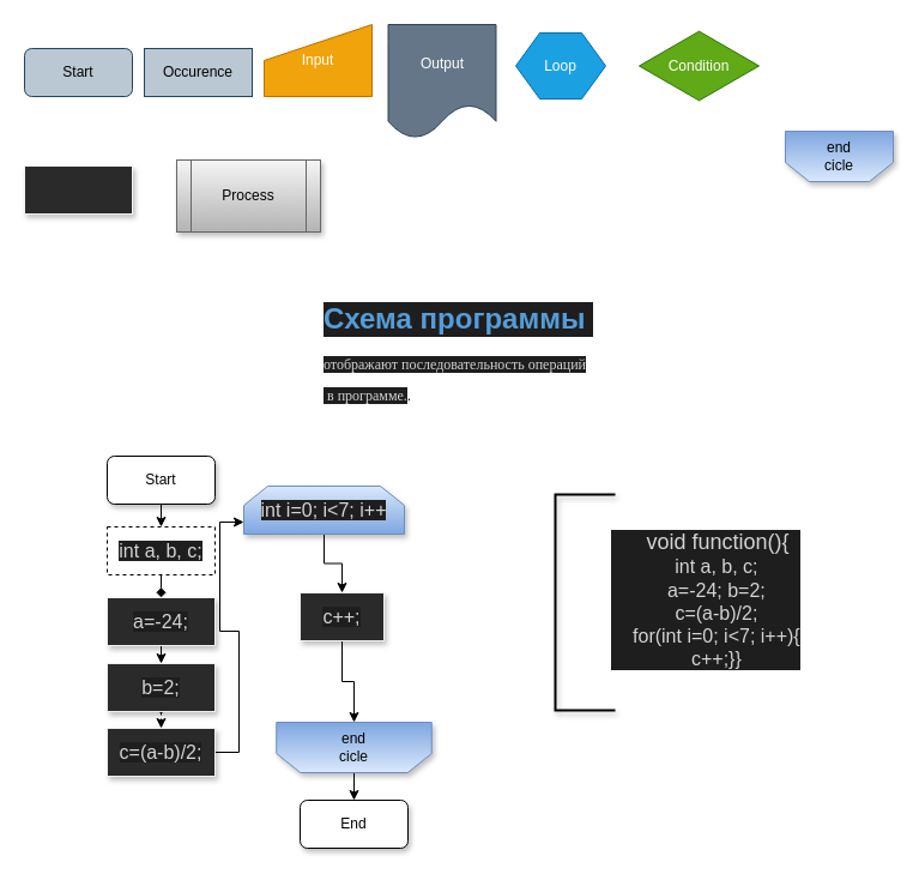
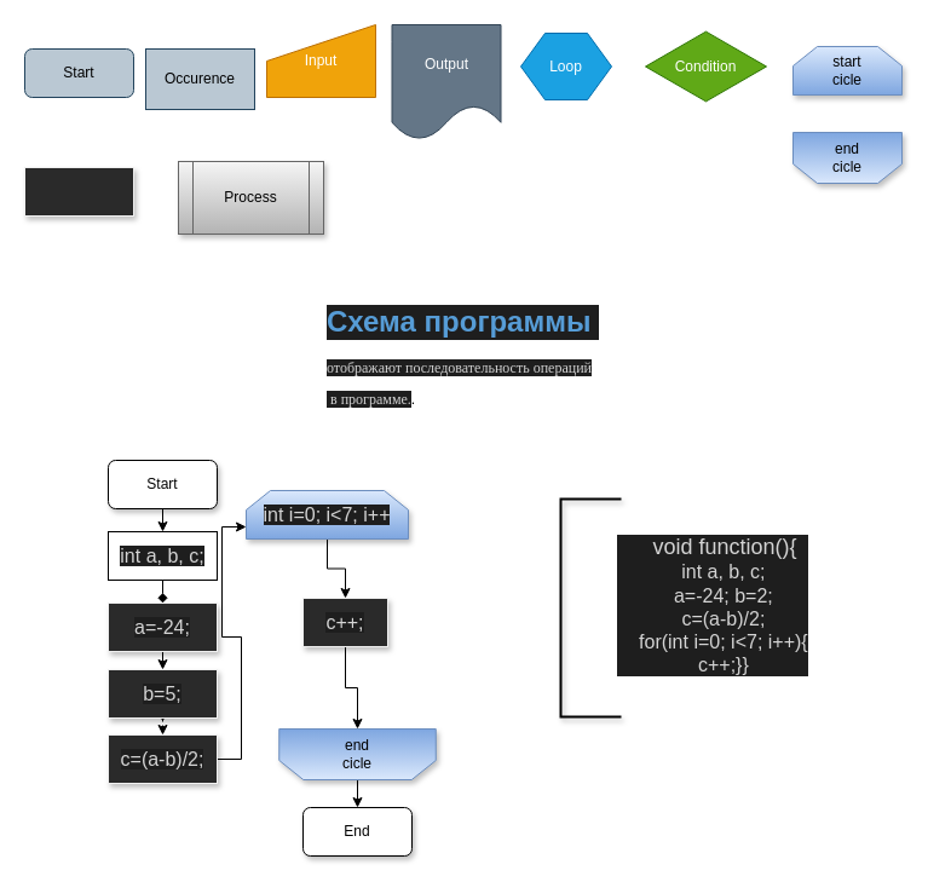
+ <mxCell id="22" value="start&lt;br&gt;cicle" style="shape=loopLimit;whiteSpace=wrap;html=1;rounded=0;shadow=1;glass=0;sketch=0;strokeColor=#6c8ebf;fillColor=#dae8fc;gradientColor=#7ea6e0;" parent="1" vertex="1"><mxGeometry x="655" y="38" width="90" height="40" as="geometry" /></mxCell>
- <mxCell id="3" value="Occurence" style="rounded=0;whiteSpace=wrap;html=1;fillColor=#bac8d3;strokeColor=#23445d;" parent="1" vertex="1"><mxGeometry x="120" y="40" width="90" height="40" as="geometry" /></mxCell>
+ <mxCell id="3" value="Occurence" style="rounded=0;whiteSpace=wrap;html=1;fillColor=#bac8d3;strokeColor=#23445d;" parent="1" vertex="1"><mxGeometry x="120" y="40" width="90" height="50" as="geometry" /></mxCell>
- <mxCell id="13" value="&lt;span style=&quot;color: rgb(212 , 212 , 212) ; font-size: medium ; background-color: rgb(30 , 30 , 30)&quot;&gt;int&amp;nbsp;a,&amp;nbsp;b,&amp;nbsp;с;&lt;/span&gt;" style="rounded=0;whiteSpace=wrap;html=1;glass=0;dashed=1;" parent="1" vertex="1"><mxGeometry x="89" y="439" width="90" height="40" as="geometry" /></mxCell>
+ <mxCell id="13" value="&lt;span style=&quot;color: rgb(212 , 212 , 212) ; font-size: medium ; background-color: rgb(30 , 30 , 30)&quot;&gt;int&amp;nbsp;a,&amp;nbsp;b,&amp;nbsp;с;&lt;/span&gt;" style="rounded=0;whiteSpace=wrap;html=1;glass=0;" parent="1" vertex="1"><mxGeometry x="89" y="439" width="90" height="40" as="geometry" /></mxCell>
- <mxCell id="21" value="&lt;span style=&quot;color: rgb(212 , 212 , 212) ; font-size: medium ; background-color: rgb(30 , 30 , 30)&quot;&gt;b=2;&lt;/span&gt;" style="rounded=0;whiteSpace=wrap;html=1;shadow=1;glass=0;sketch=0;strokeColor=#f0f0f0;fillColor=#2a2a2a;imageHeight=23;" parent="1" vertex="1"><mxGeometry x="89" y="553" width="90" height="40" as="geometry" /></mxCell>
+ <mxCell id="21" value="&lt;span style=&quot;color: rgb(212 , 212 , 212) ; font-size: medium ; background-color: rgb(30 , 30 , 30)&quot;&gt;b=5;&lt;/span&gt;" style="rounded=0;whiteSpace=wrap;html=1;shadow=1;glass=0;sketch=0;strokeColor=#f0f0f0;fillColor=#2a2a2a;imageHeight=23;" parent="1" vertex="1"><mxGeometry x="89" y="553" width="90" height="40" as="geometry" /></mxCell>
